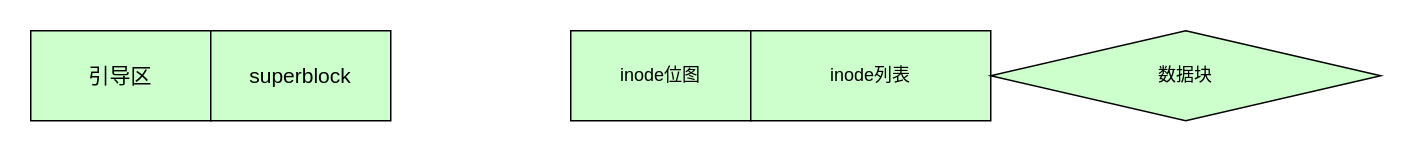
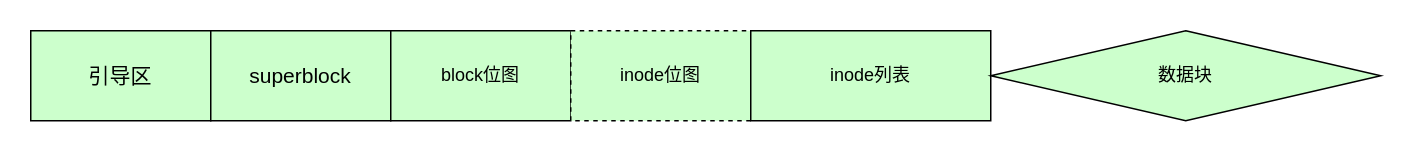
+ <mxCell id="4" value="block位图" style="rounded=0;whiteSpace=wrap;html=1;fillColor=#CCFFCC;" vertex="1" parent="1"><mxGeometry x="260" y="20" width="120" height="60" as="geometry" /></mxCell>
- <mxCell id="5" value="inode位图" style="rounded=0;whiteSpace=wrap;html=1;fillColor=#CCFFCC;" vertex="1" parent="1"><mxGeometry x="380" y="20" width="120" height="60" as="geometry" /></mxCell>
+ <mxCell id="5" value="inode位图" style="rounded=0;whiteSpace=wrap;html=1;fillColor=#CCFFCC;dashed=1;" vertex="1" parent="1"><mxGeometry x="380" y="20" width="120" height="60" as="geometry" /></mxCell>
